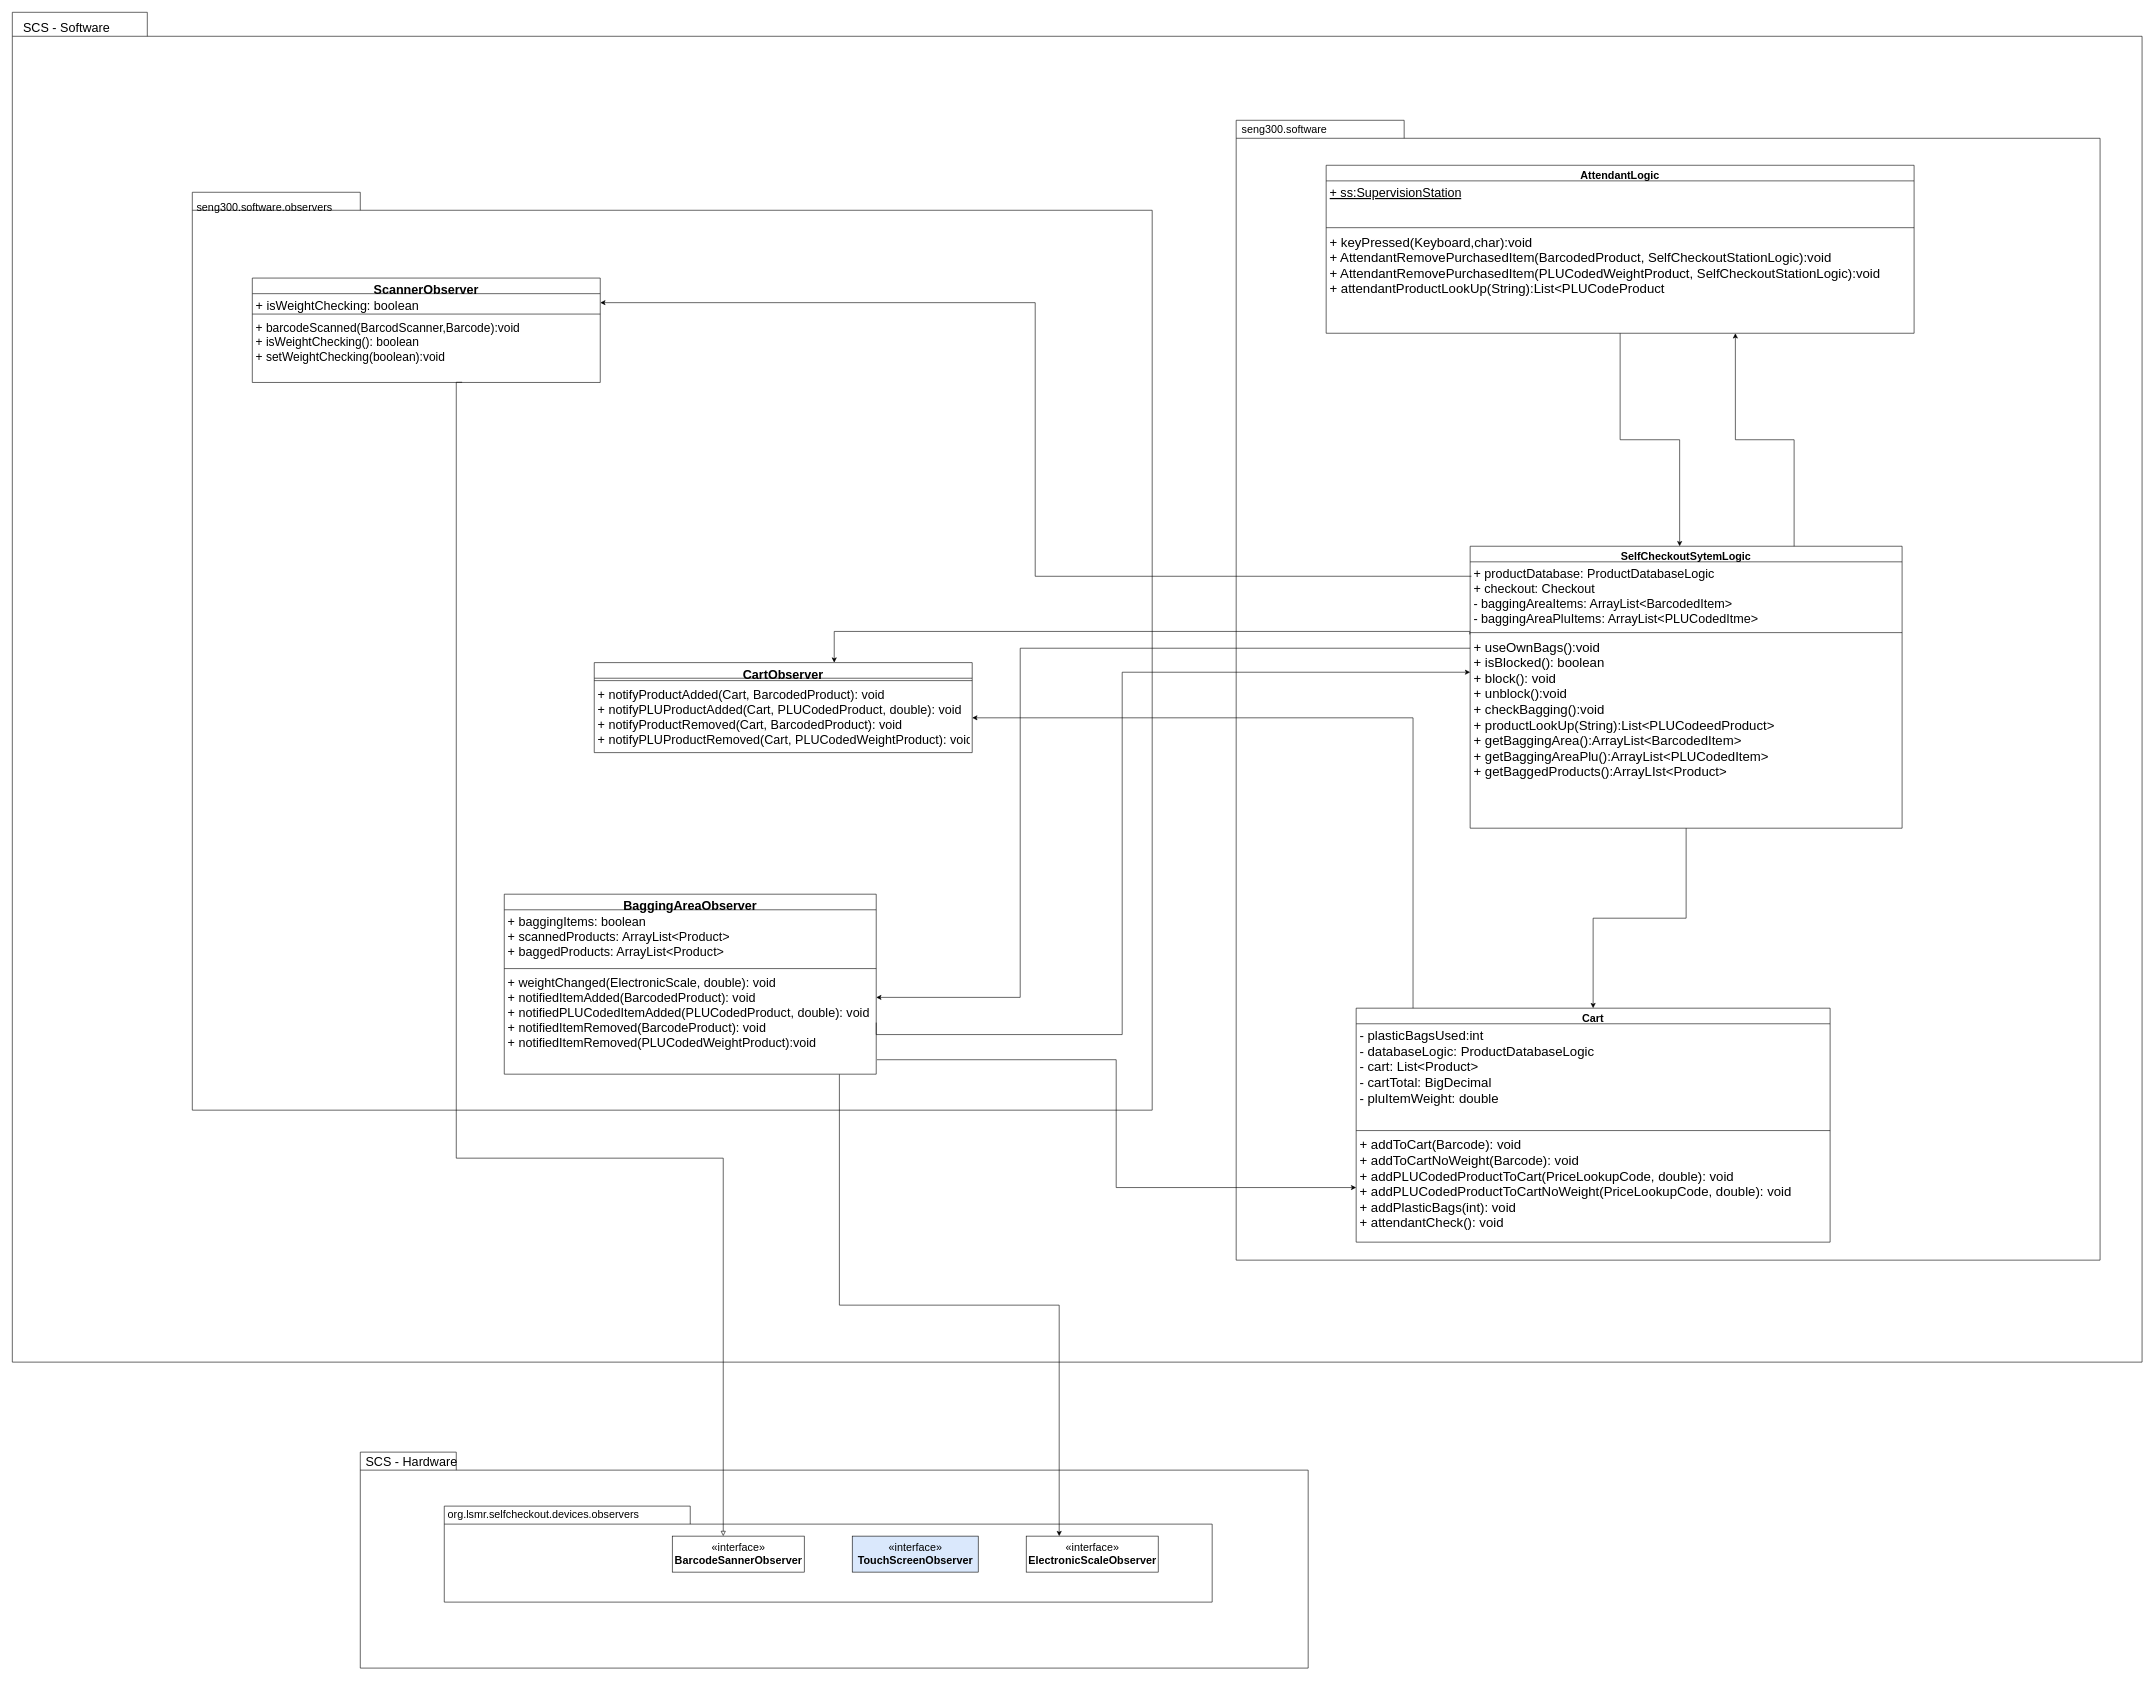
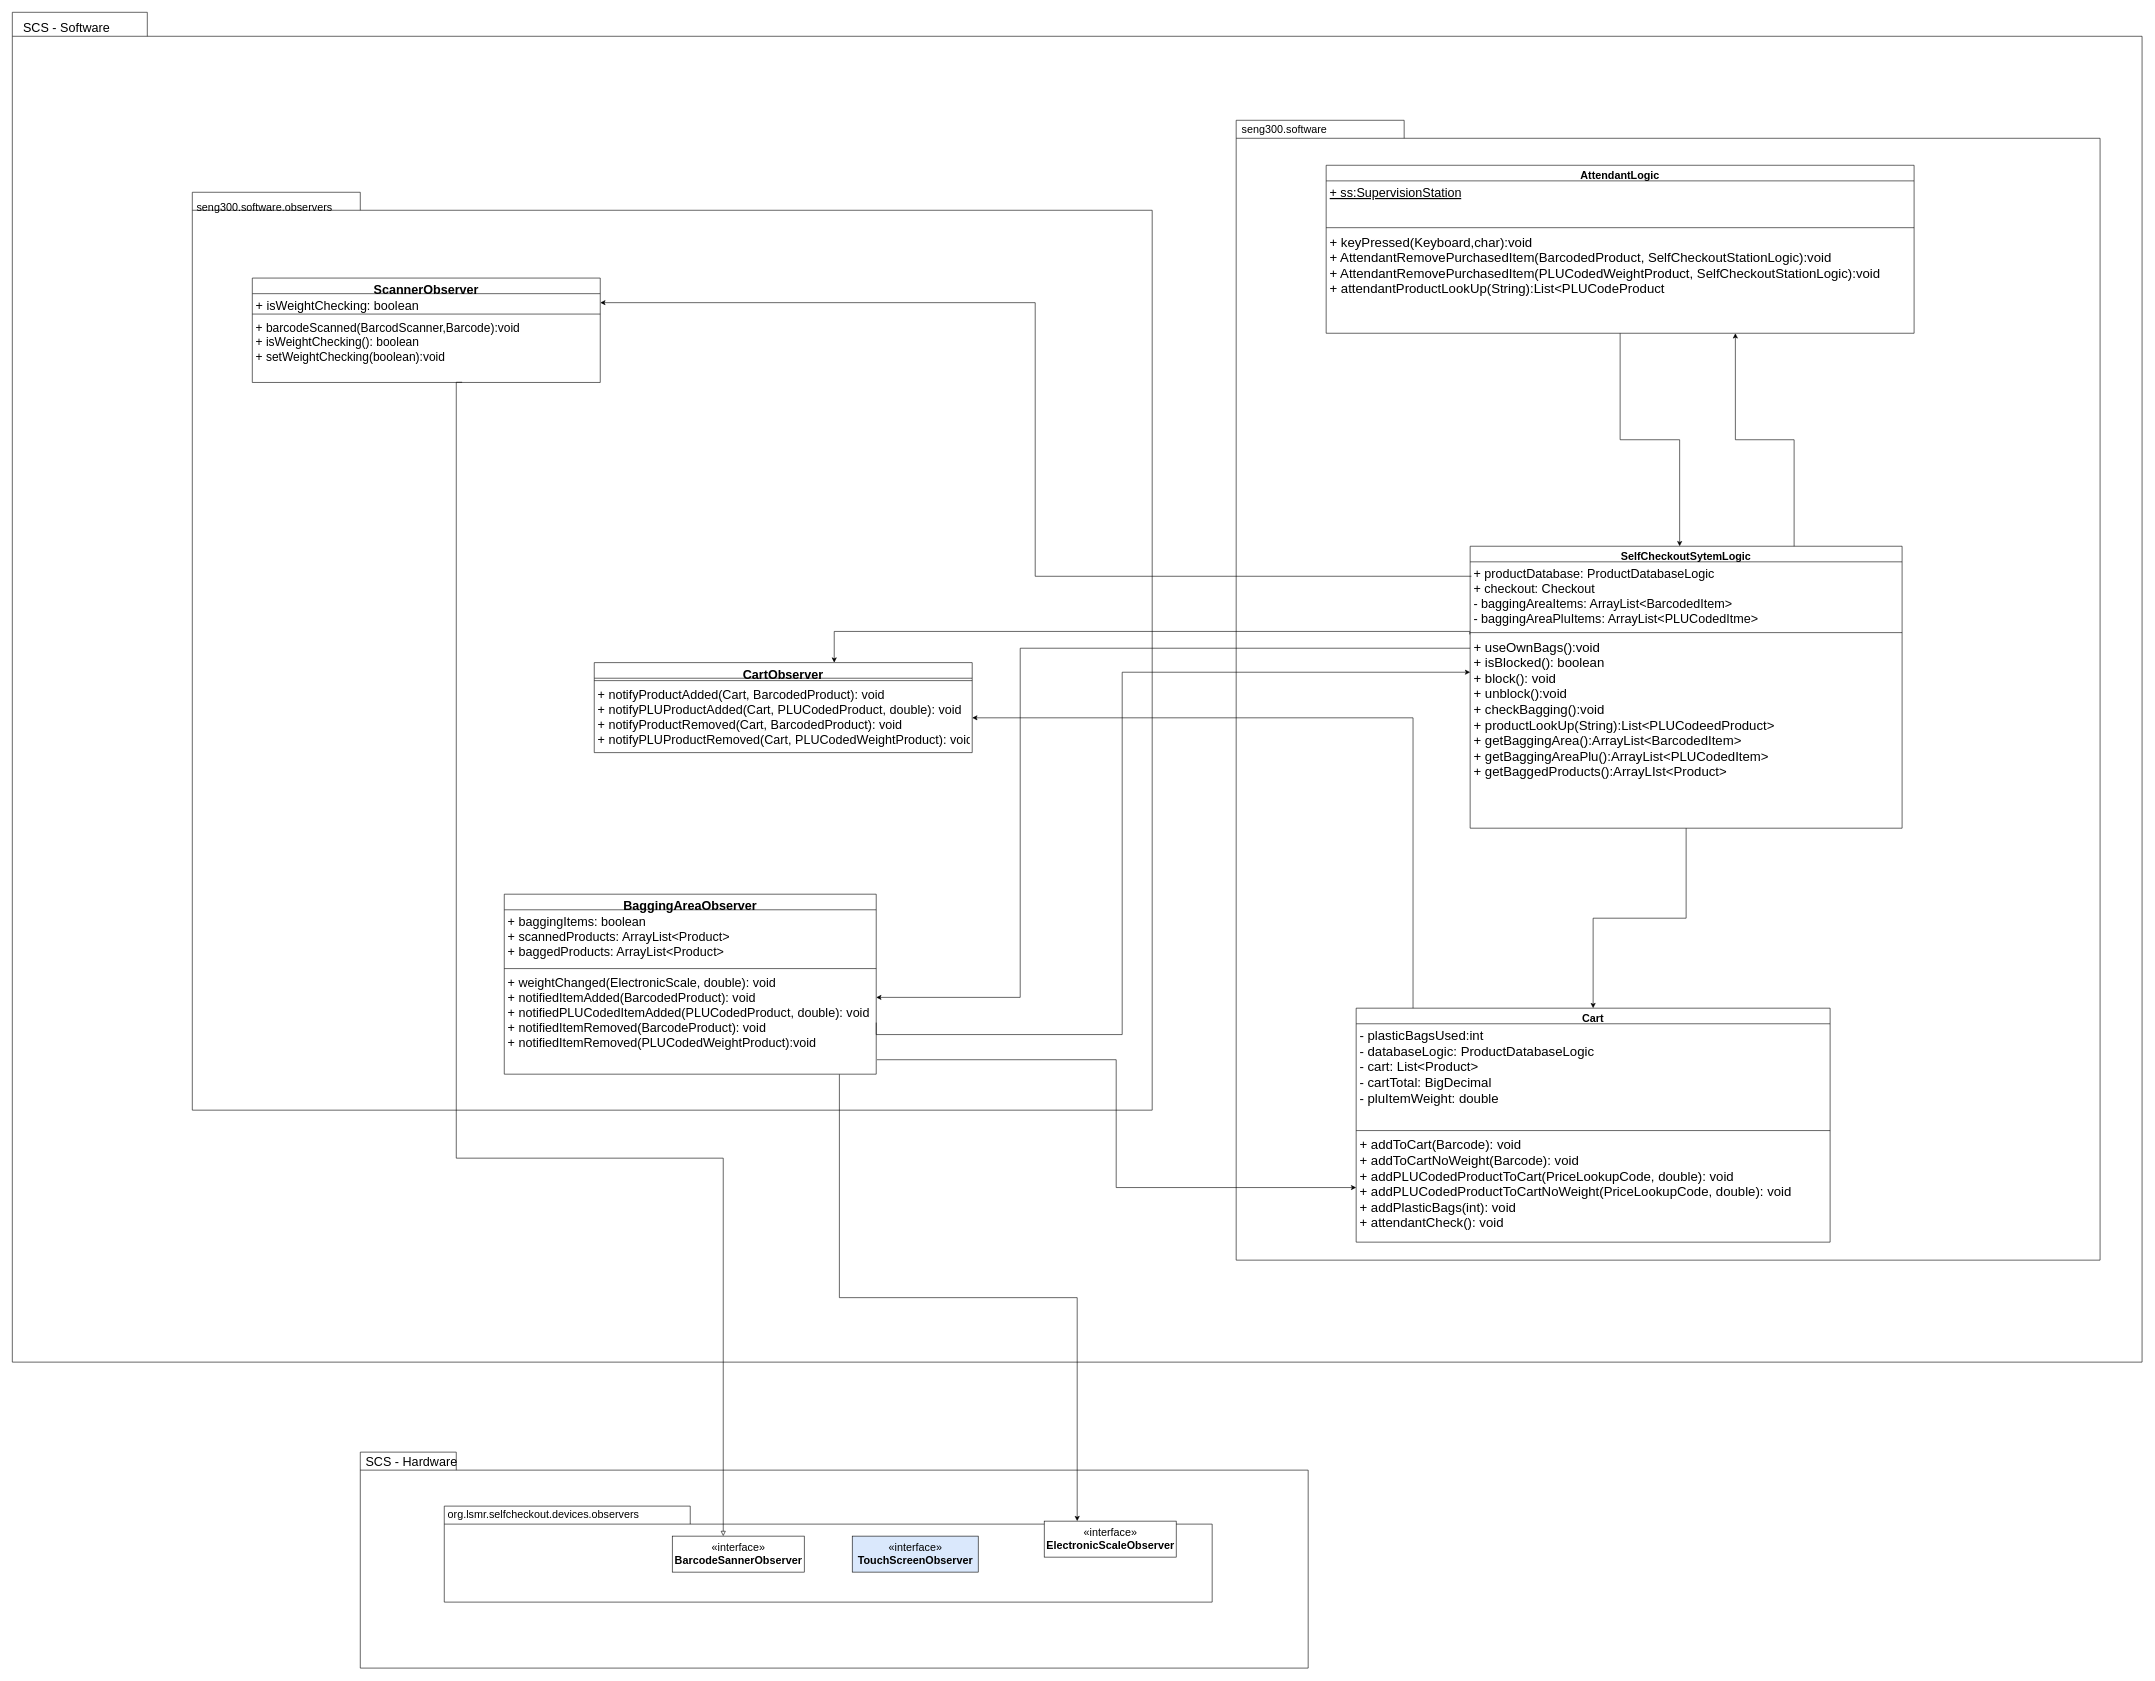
- <mxCell id="20" value="«interface»&lt;br&gt;&lt;b&gt;ElectronicScaleObserver&lt;/b&gt;" style="html=1;fontSize=18;" parent="1" vertex="1"><mxGeometry x="1710" y="2560" width="220" height="60" as="geometry" /></mxCell>
+ <mxCell id="20" value="«interface»&lt;br&gt;&lt;b&gt;ElectronicScaleObserver&lt;/b&gt;" style="html=1;fontSize=18;" parent="1" vertex="1"><mxGeometry x="1740" y="2535" width="220" height="60" as="geometry" /></mxCell>
